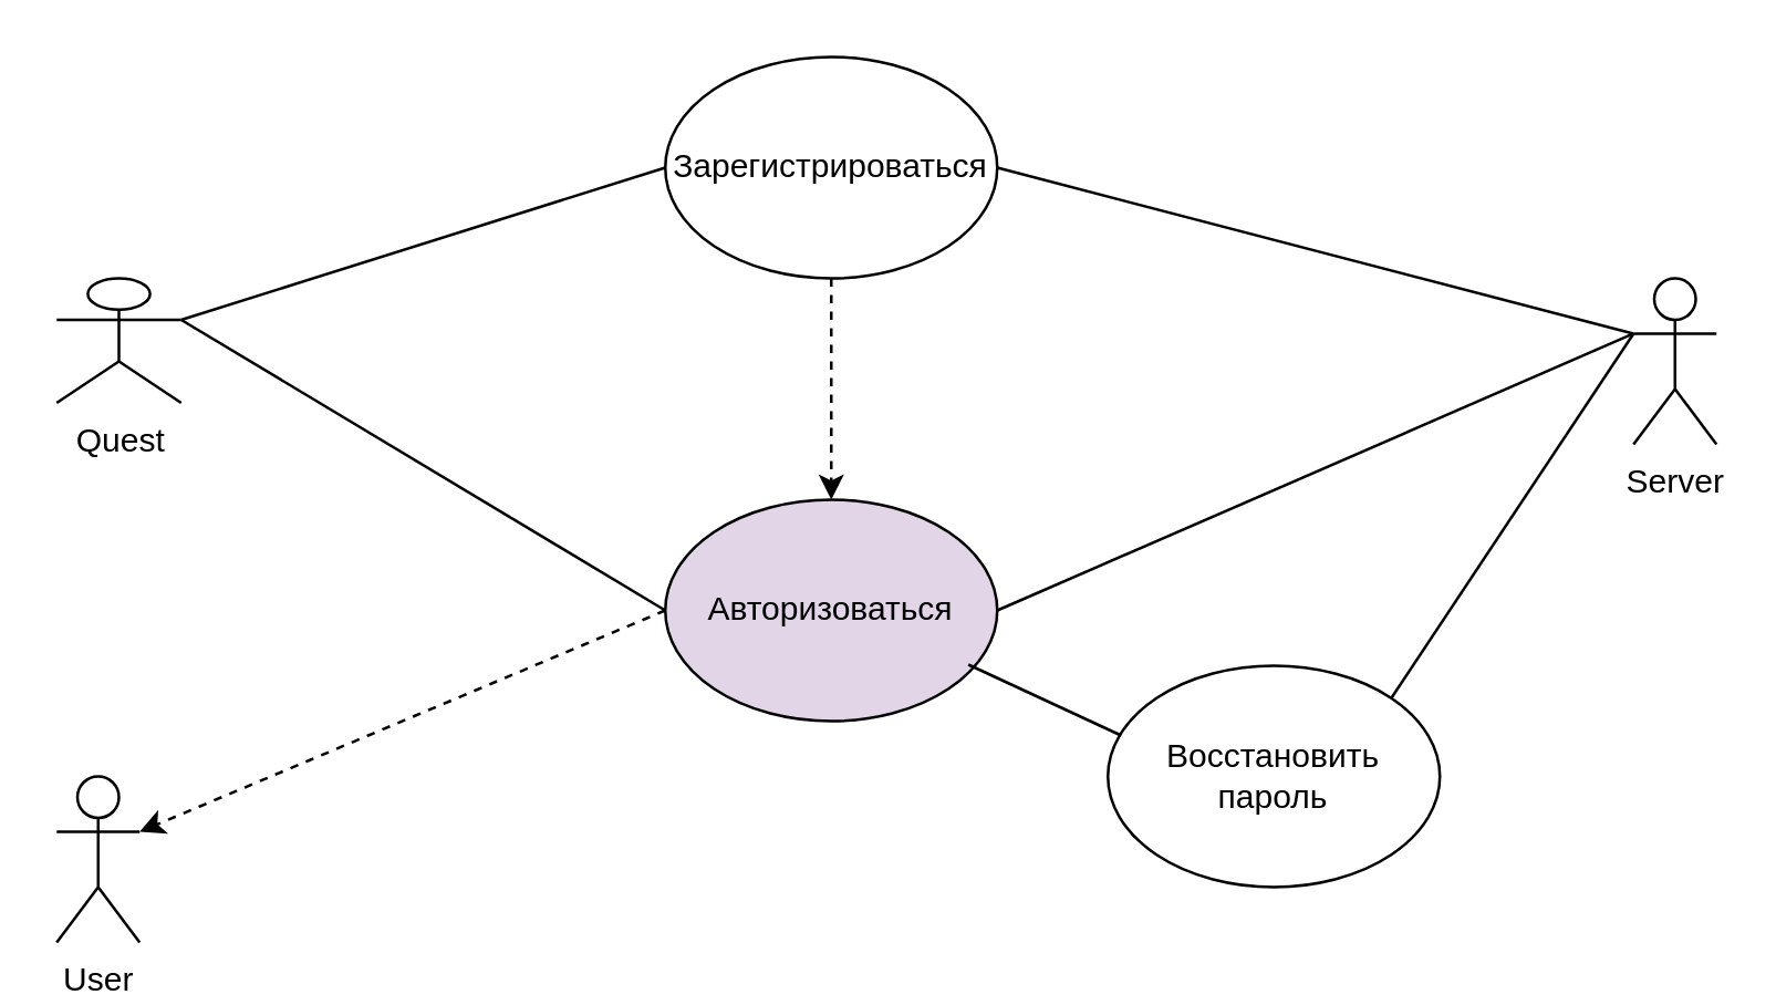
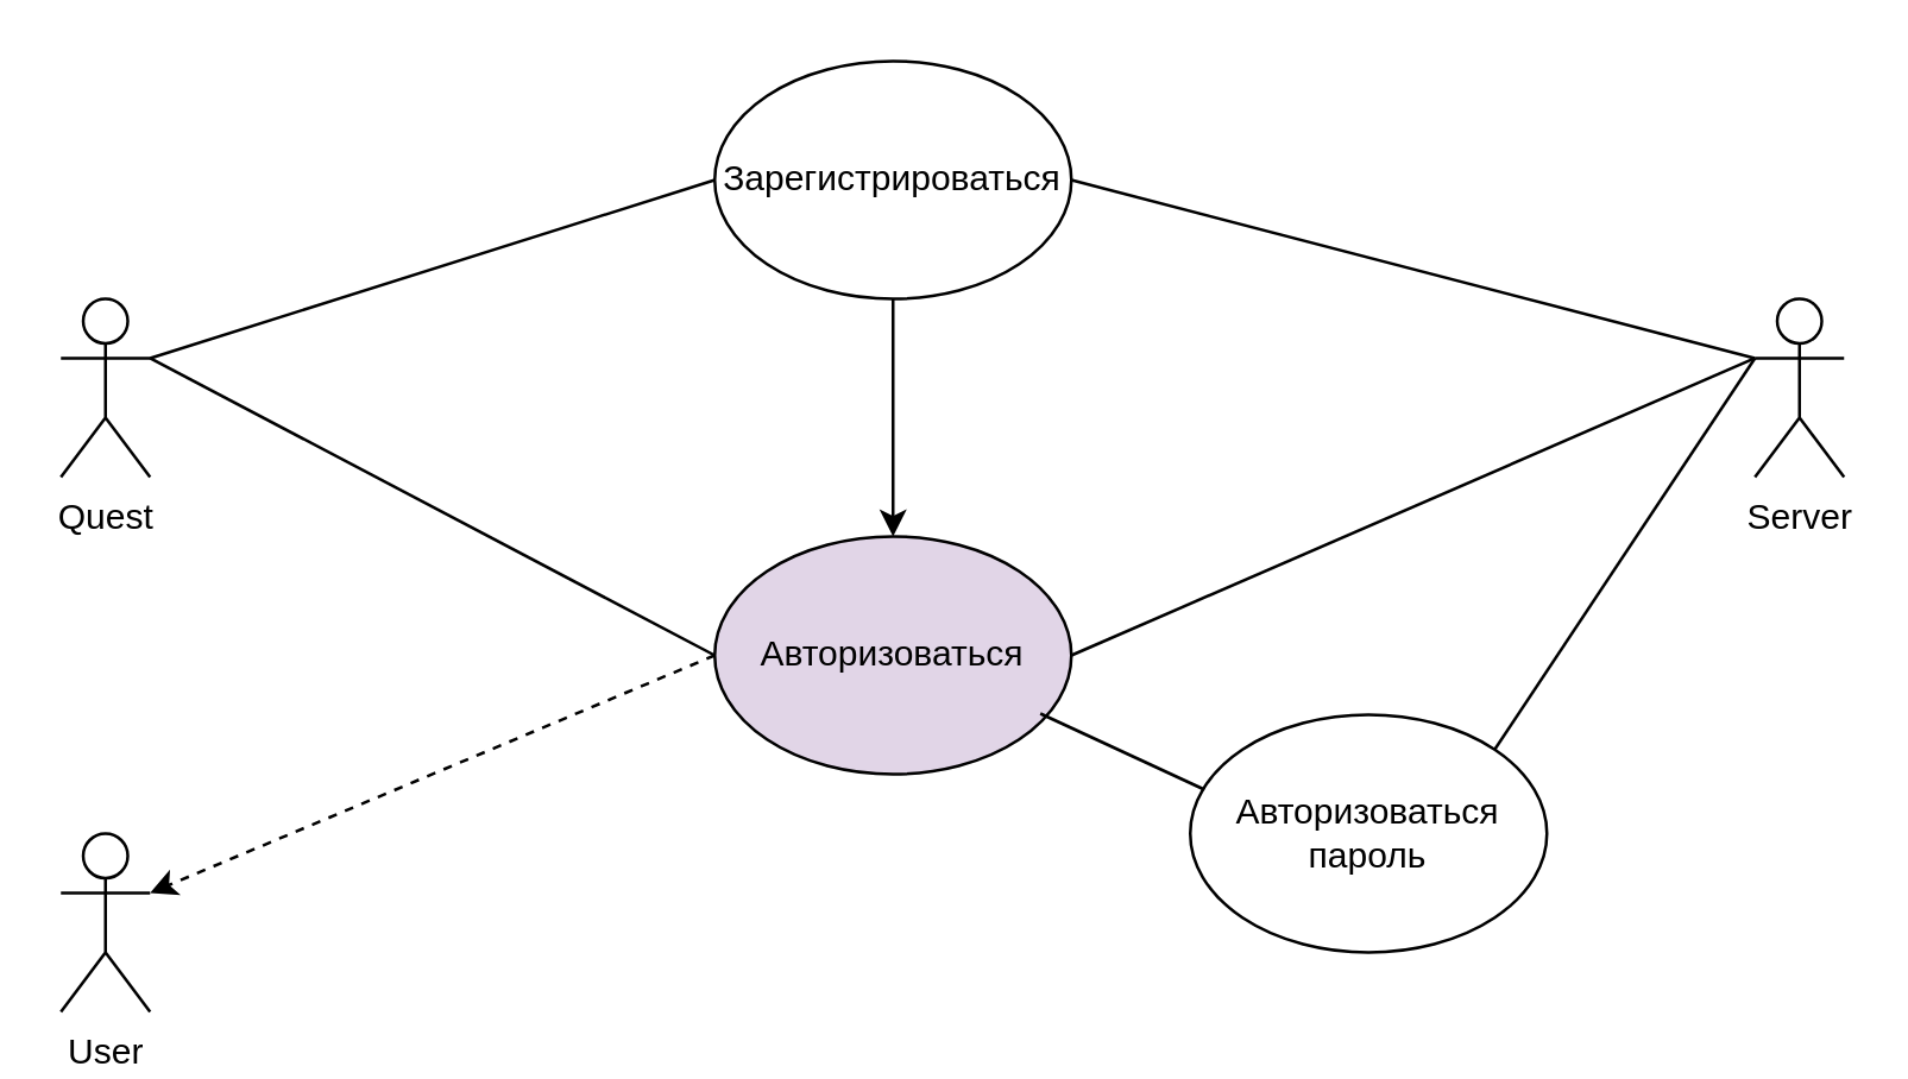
- <mxCell id="2" value="Quest" style="shape=umlActor;verticalLabelPosition=bottom;verticalAlign=top;html=1;outlineConnect=0;" vertex="1" parent="1"><mxGeometry x="20" y="100" width="45" height="45" as="geometry" /></mxCell>
+ <mxCell id="2" value="Quest" style="shape=umlActor;verticalLabelPosition=bottom;verticalAlign=top;html=1;outlineConnect=0;" vertex="1" parent="1"><mxGeometry x="20" y="100" width="30" height="60" as="geometry" /></mxCell>
- <mxCell id="7" value="" style="endArrow=classic;html=1;rounded=0;entryX=0.5;entryY=0;entryDx=0;entryDy=0;exitX=0.5;exitY=1;exitDx=0;exitDy=0;dashed=1;" edge="1" parent="1" source="6" target="5"><mxGeometry width="50" height="50" relative="1" as="geometry"><mxPoint x="360" y="370" as="sourcePoint" /><mxPoint x="410" y="320" as="targetPoint" /></mxGeometry></mxCell>
+ <mxCell id="7" value="" style="endArrow=classic;html=1;rounded=0;entryX=0.5;entryY=0;entryDx=0;entryDy=0;exitX=0.5;exitY=1;exitDx=0;exitDy=0;" edge="1" parent="1" source="6" target="5"><mxGeometry width="50" height="50" relative="1" as="geometry"><mxPoint x="360" y="370" as="sourcePoint" /><mxPoint x="410" y="320" as="targetPoint" /></mxGeometry></mxCell>
- <mxCell id="13" value="Восстановить пароль" style="ellipse;whiteSpace=wrap;html=1;" vertex="1" parent="1"><mxGeometry x="400" y="240" width="120" height="80" as="geometry" /></mxCell>
+ <mxCell id="13" value="Авторизоваться пароль" style="ellipse;whiteSpace=wrap;html=1;" vertex="1" parent="1"><mxGeometry x="400" y="240" width="120" height="80" as="geometry" /></mxCell>
